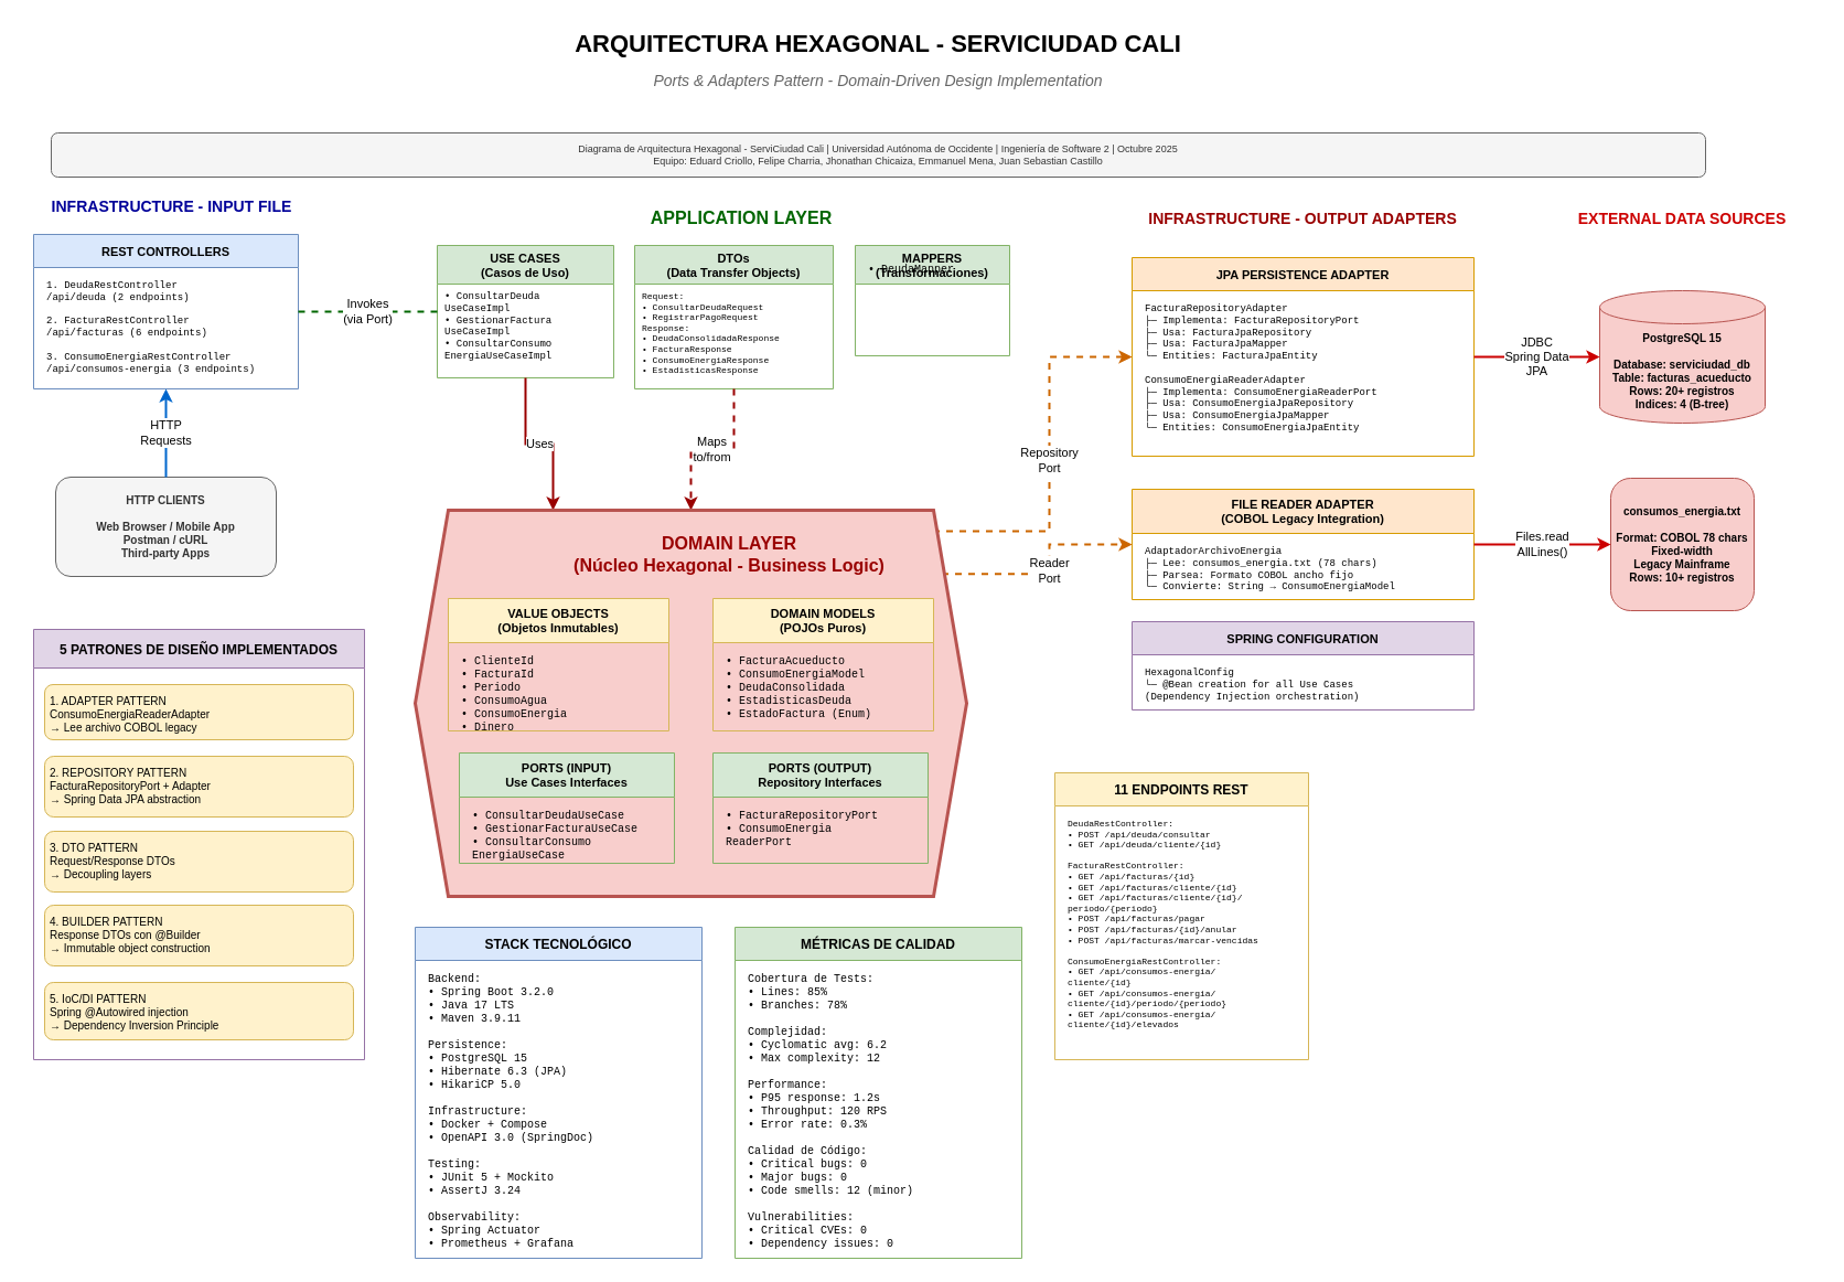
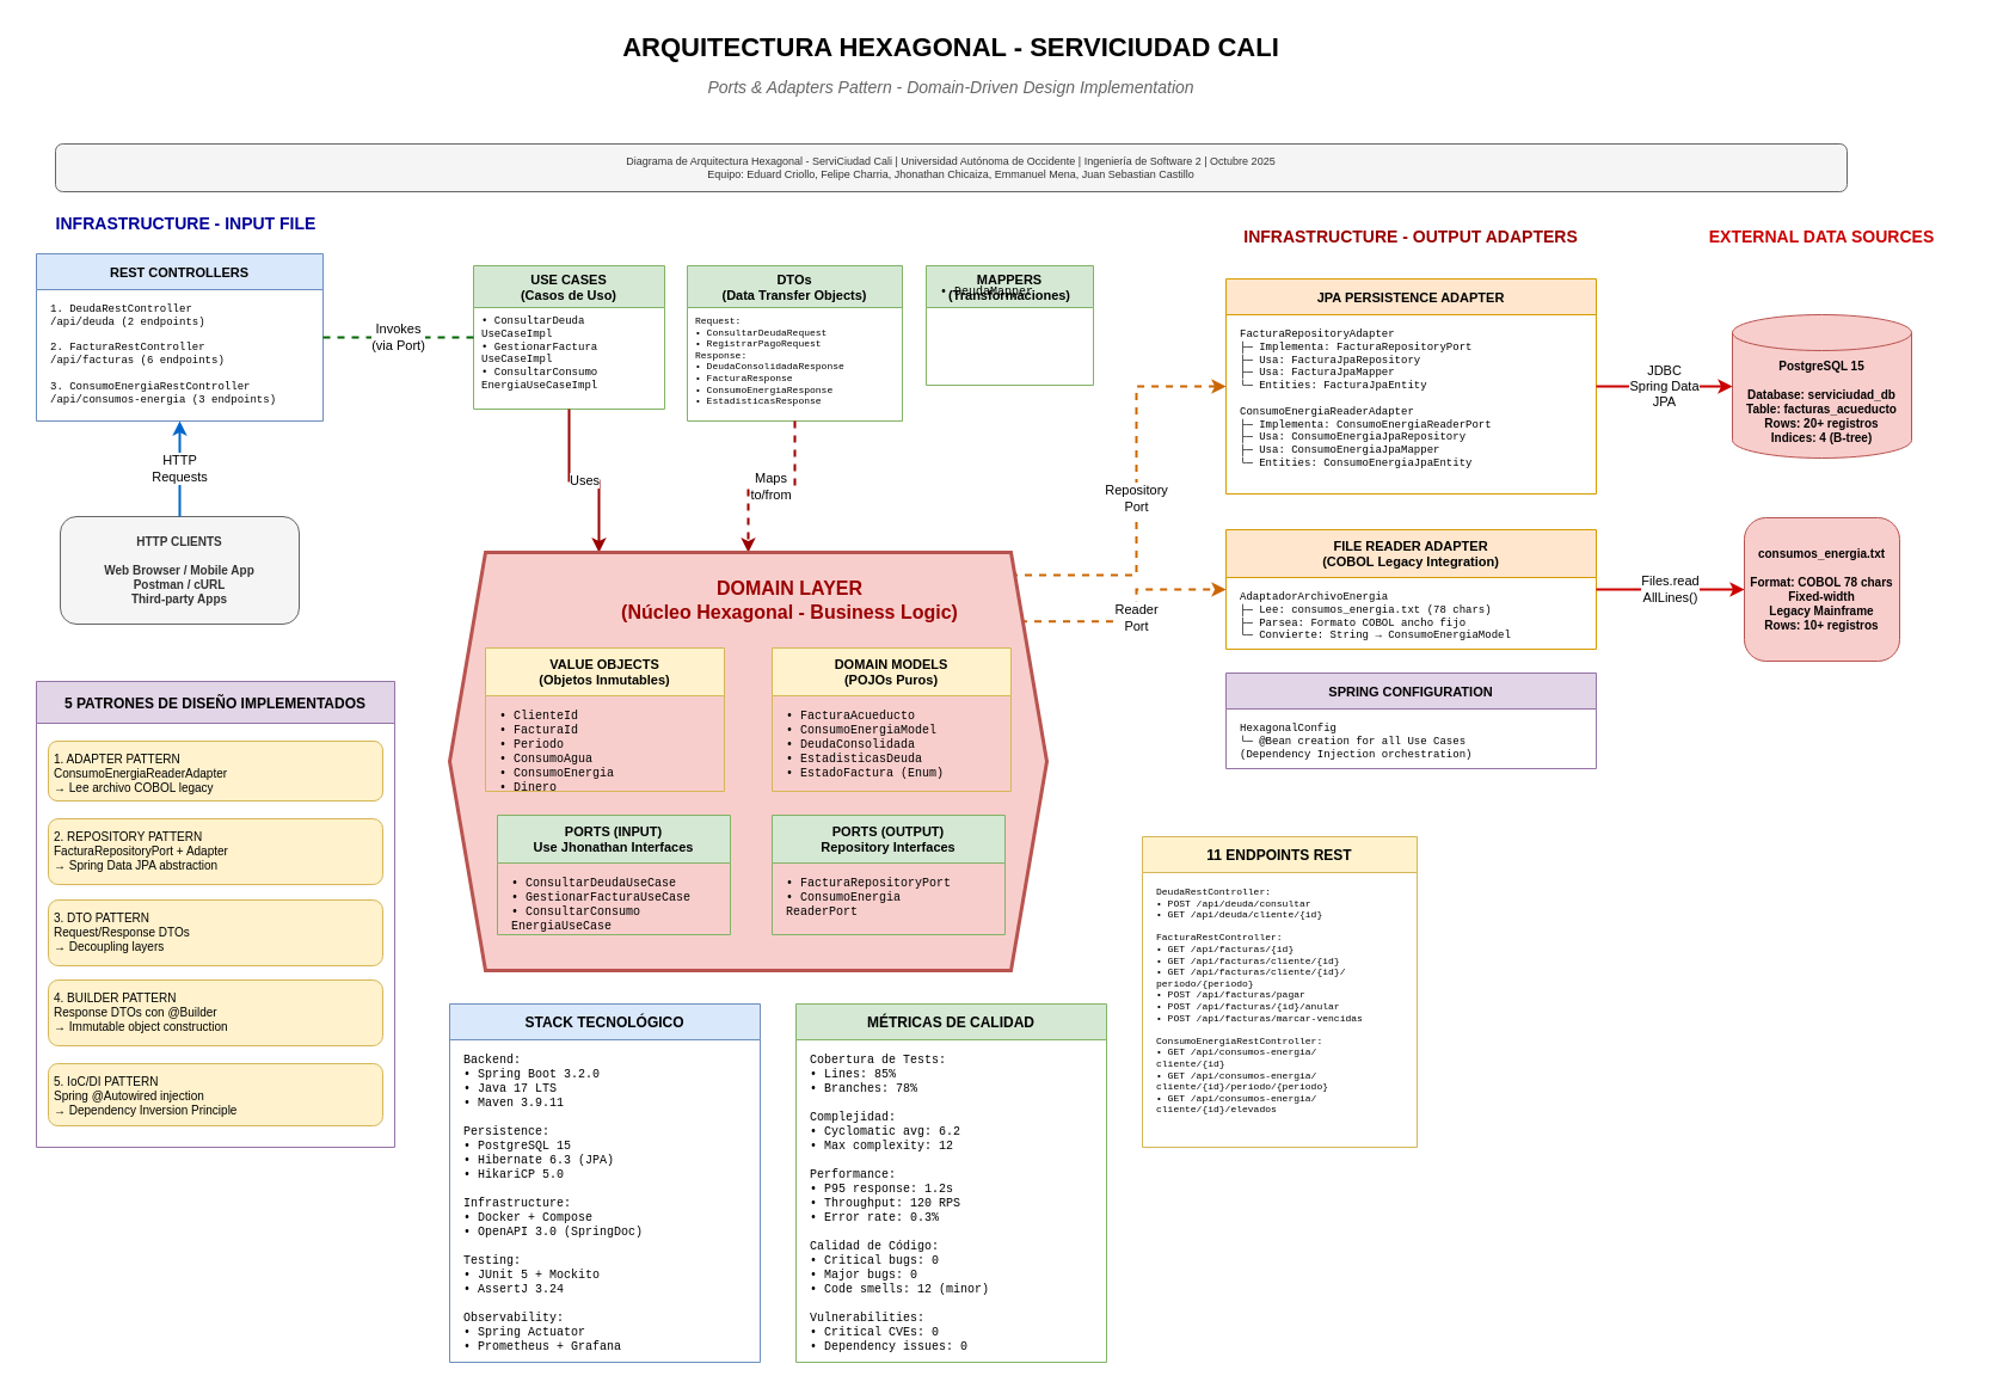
- <mxCell id="4" value="APPLICATION LAYER" style="text;html=1;strokeColor=none;fillColor=none;align=center;verticalAlign=middle;whiteSpace=wrap;rounded=0;fontSize=16;fontStyle=1;fontColor=#006600;" vertex="1" parent="1"><mxGeometry x="522" y="182" width="300" height="30" as="geometry" /></mxCell>
- <mxCell id="53" value="PORTS (INPUT)&#10;Use Cases Interfaces" style="swimlane;startSize=40;fillColor=#d5e8d4;strokeColor=#82b366;fontStyle=1;fontSize=11;" vertex="1" parent="46"><mxGeometry x="40" y="220" width="195" height="100" as="geometry" /></mxCell>
+ <mxCell id="53" value="PORTS (INPUT)&#10;Use Jhonathan Interfaces" style="swimlane;startSize=40;fillColor=#d5e8d4;strokeColor=#82b366;fontStyle=1;fontSize=11;" vertex="1" parent="46"><mxGeometry x="40" y="220" width="195" height="100" as="geometry" /></mxCell>
